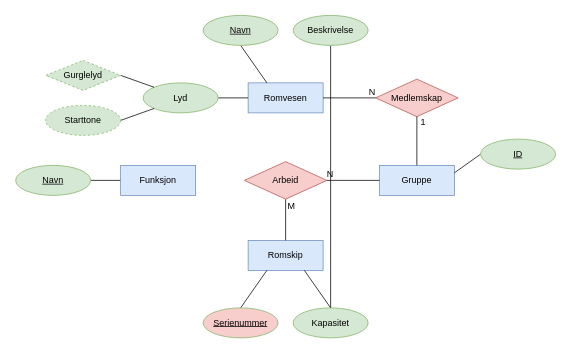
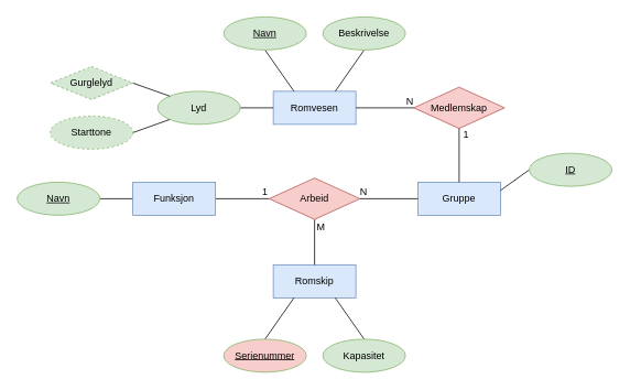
- <mxCell id="5" style="edgeStyle=none;rounded=0;orthogonalLoop=1;jettySize=auto;html=1;exitX=0.5;exitY=1;exitDx=0;exitDy=0;endArrow=none;endFill=0;" parent="1" source="6" target="19" edge="1"><mxGeometry relative="1" as="geometry" /></mxCell>
+ <mxCell id="5" style="edgeStyle=none;rounded=0;orthogonalLoop=1;jettySize=auto;html=1;exitX=0.5;exitY=1;exitDx=0;exitDy=0;entryX=0.75;entryY=0;entryDx=0;entryDy=0;endArrow=none;endFill=0;" parent="1" source="6" target="2" edge="1"><mxGeometry relative="1" as="geometry" /></mxCell>
+ <mxCell id="20" value="" style="endArrow=none;html=1;rounded=0;exitX=0;exitY=0.5;exitDx=0;exitDy=0;entryX=1;entryY=0.5;entryDx=0;entryDy=0;" parent="1" source="24" target="28" edge="1"><mxGeometry relative="1" as="geometry"><mxPoint x="320" y="240" as="sourcePoint" /><mxPoint x="260" y="240" as="targetPoint" /></mxGeometry></mxCell>
+ <mxCell id="21" value="1" style="resizable=0;html=1;align=left;verticalAlign=bottom;" parent="20" connectable="0" vertex="1"><mxGeometry x="-1" relative="1" as="geometry"><mxPoint x="-10" as="offset" /></mxGeometry></mxCell>
